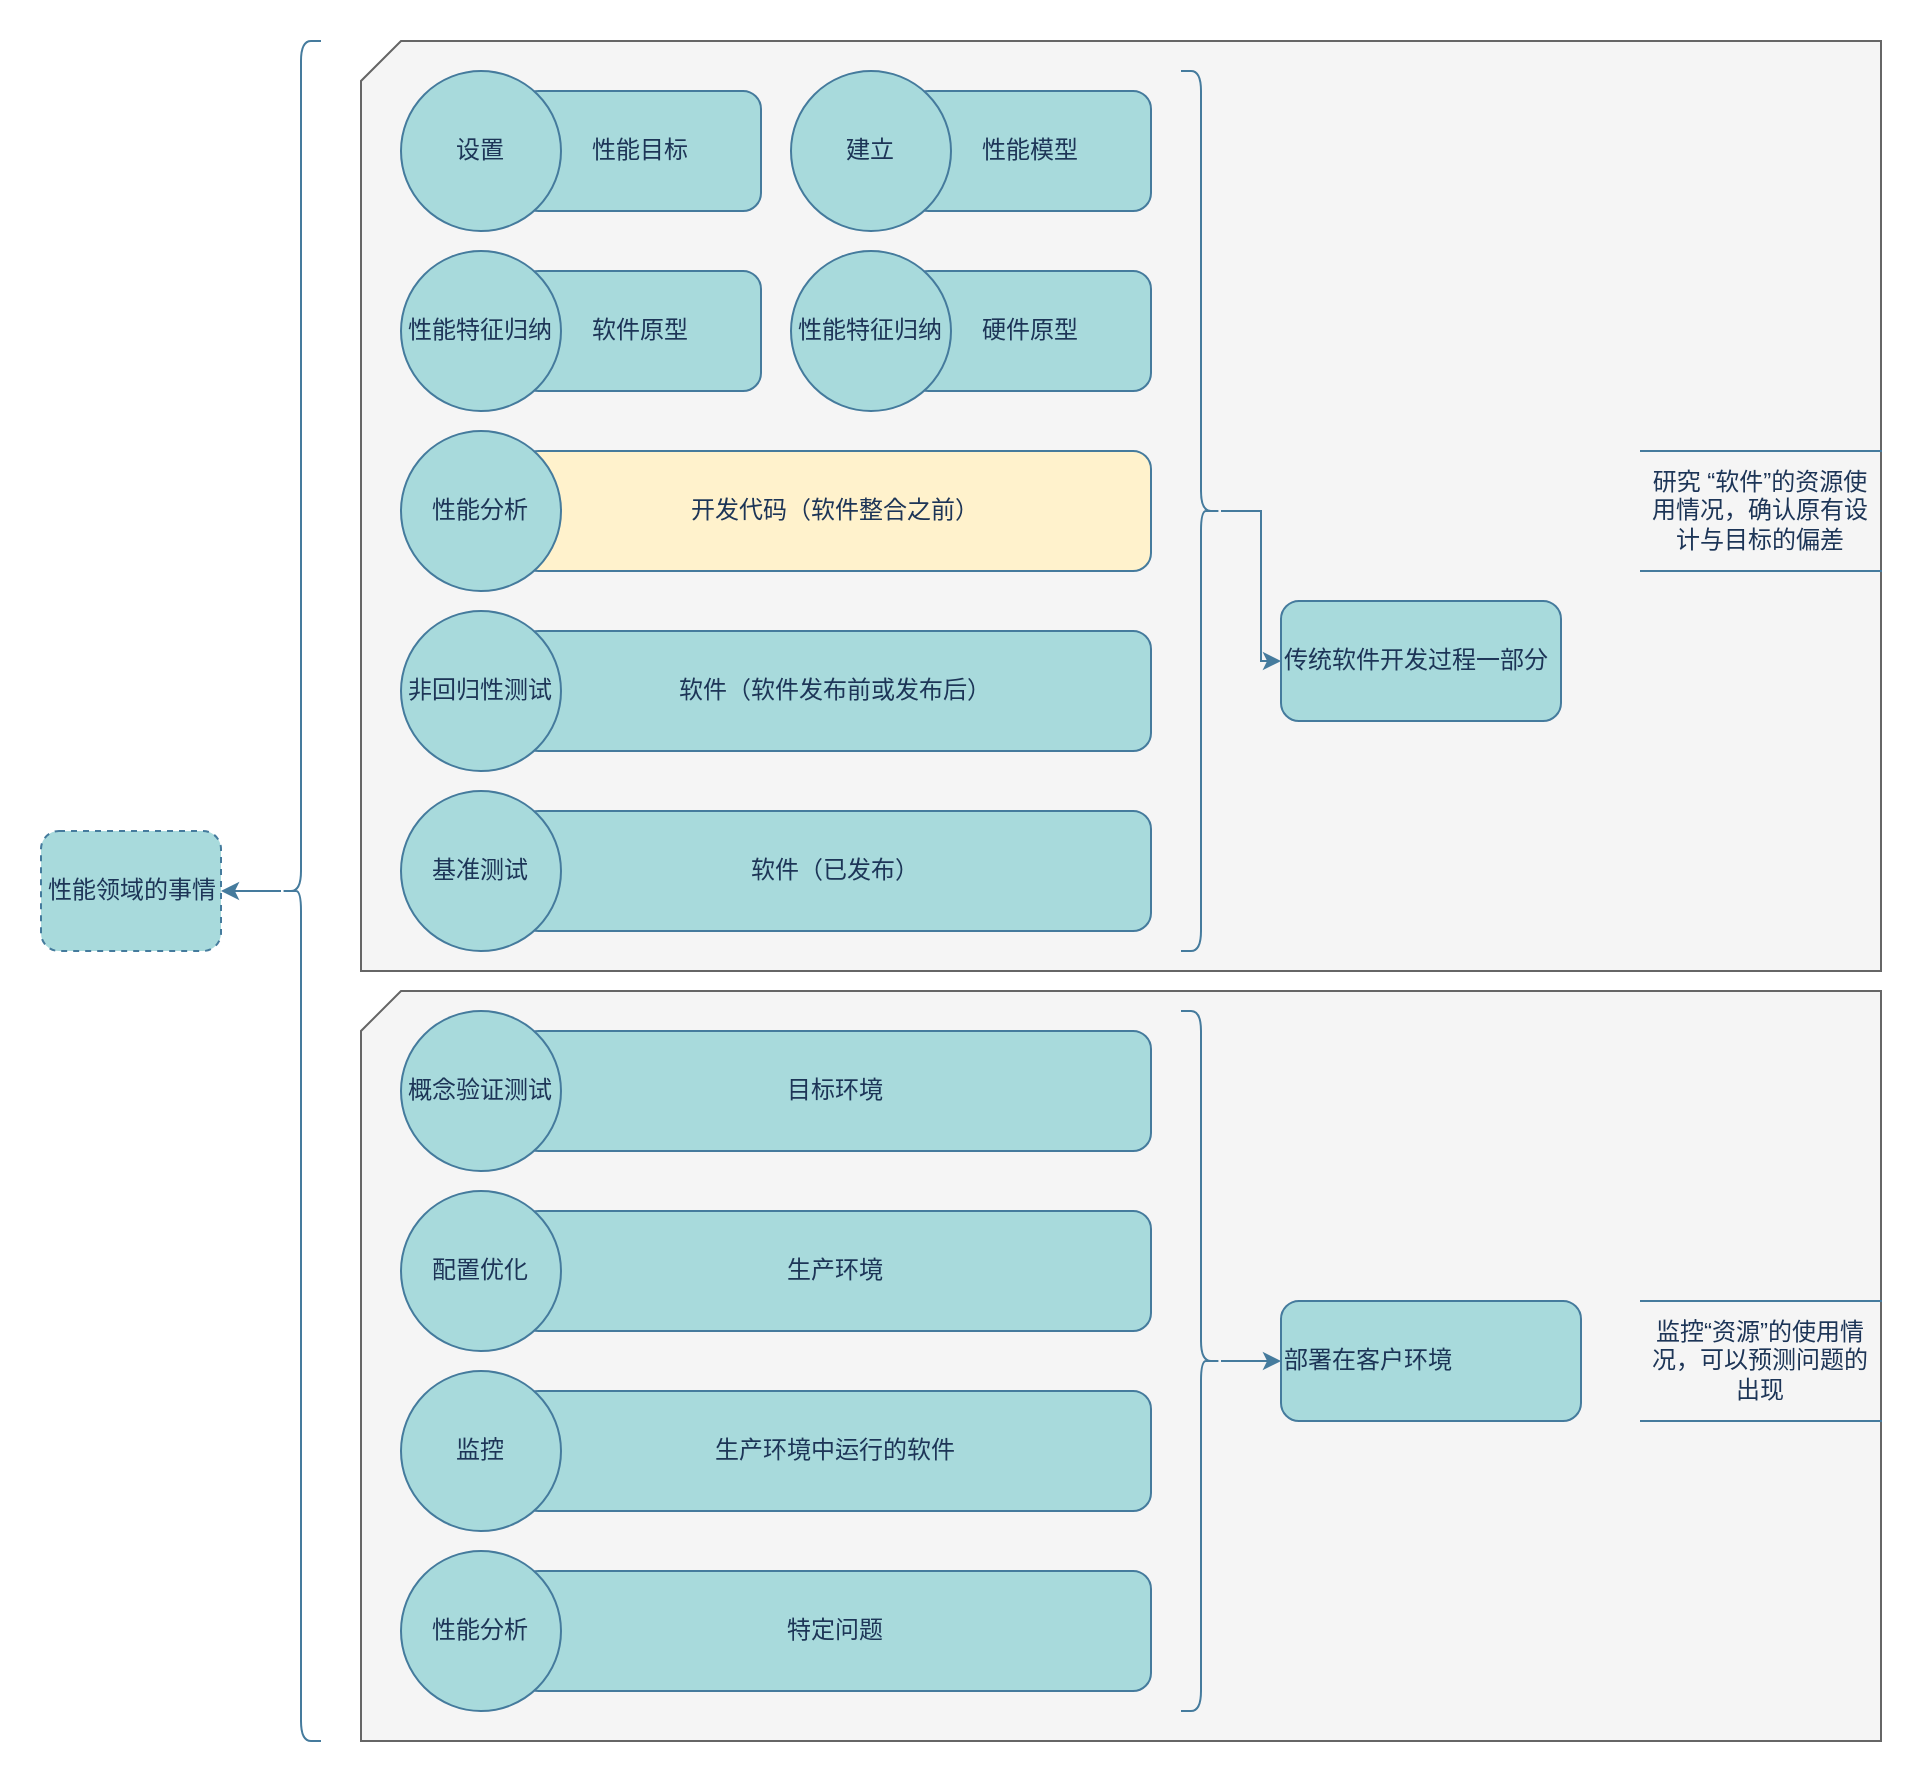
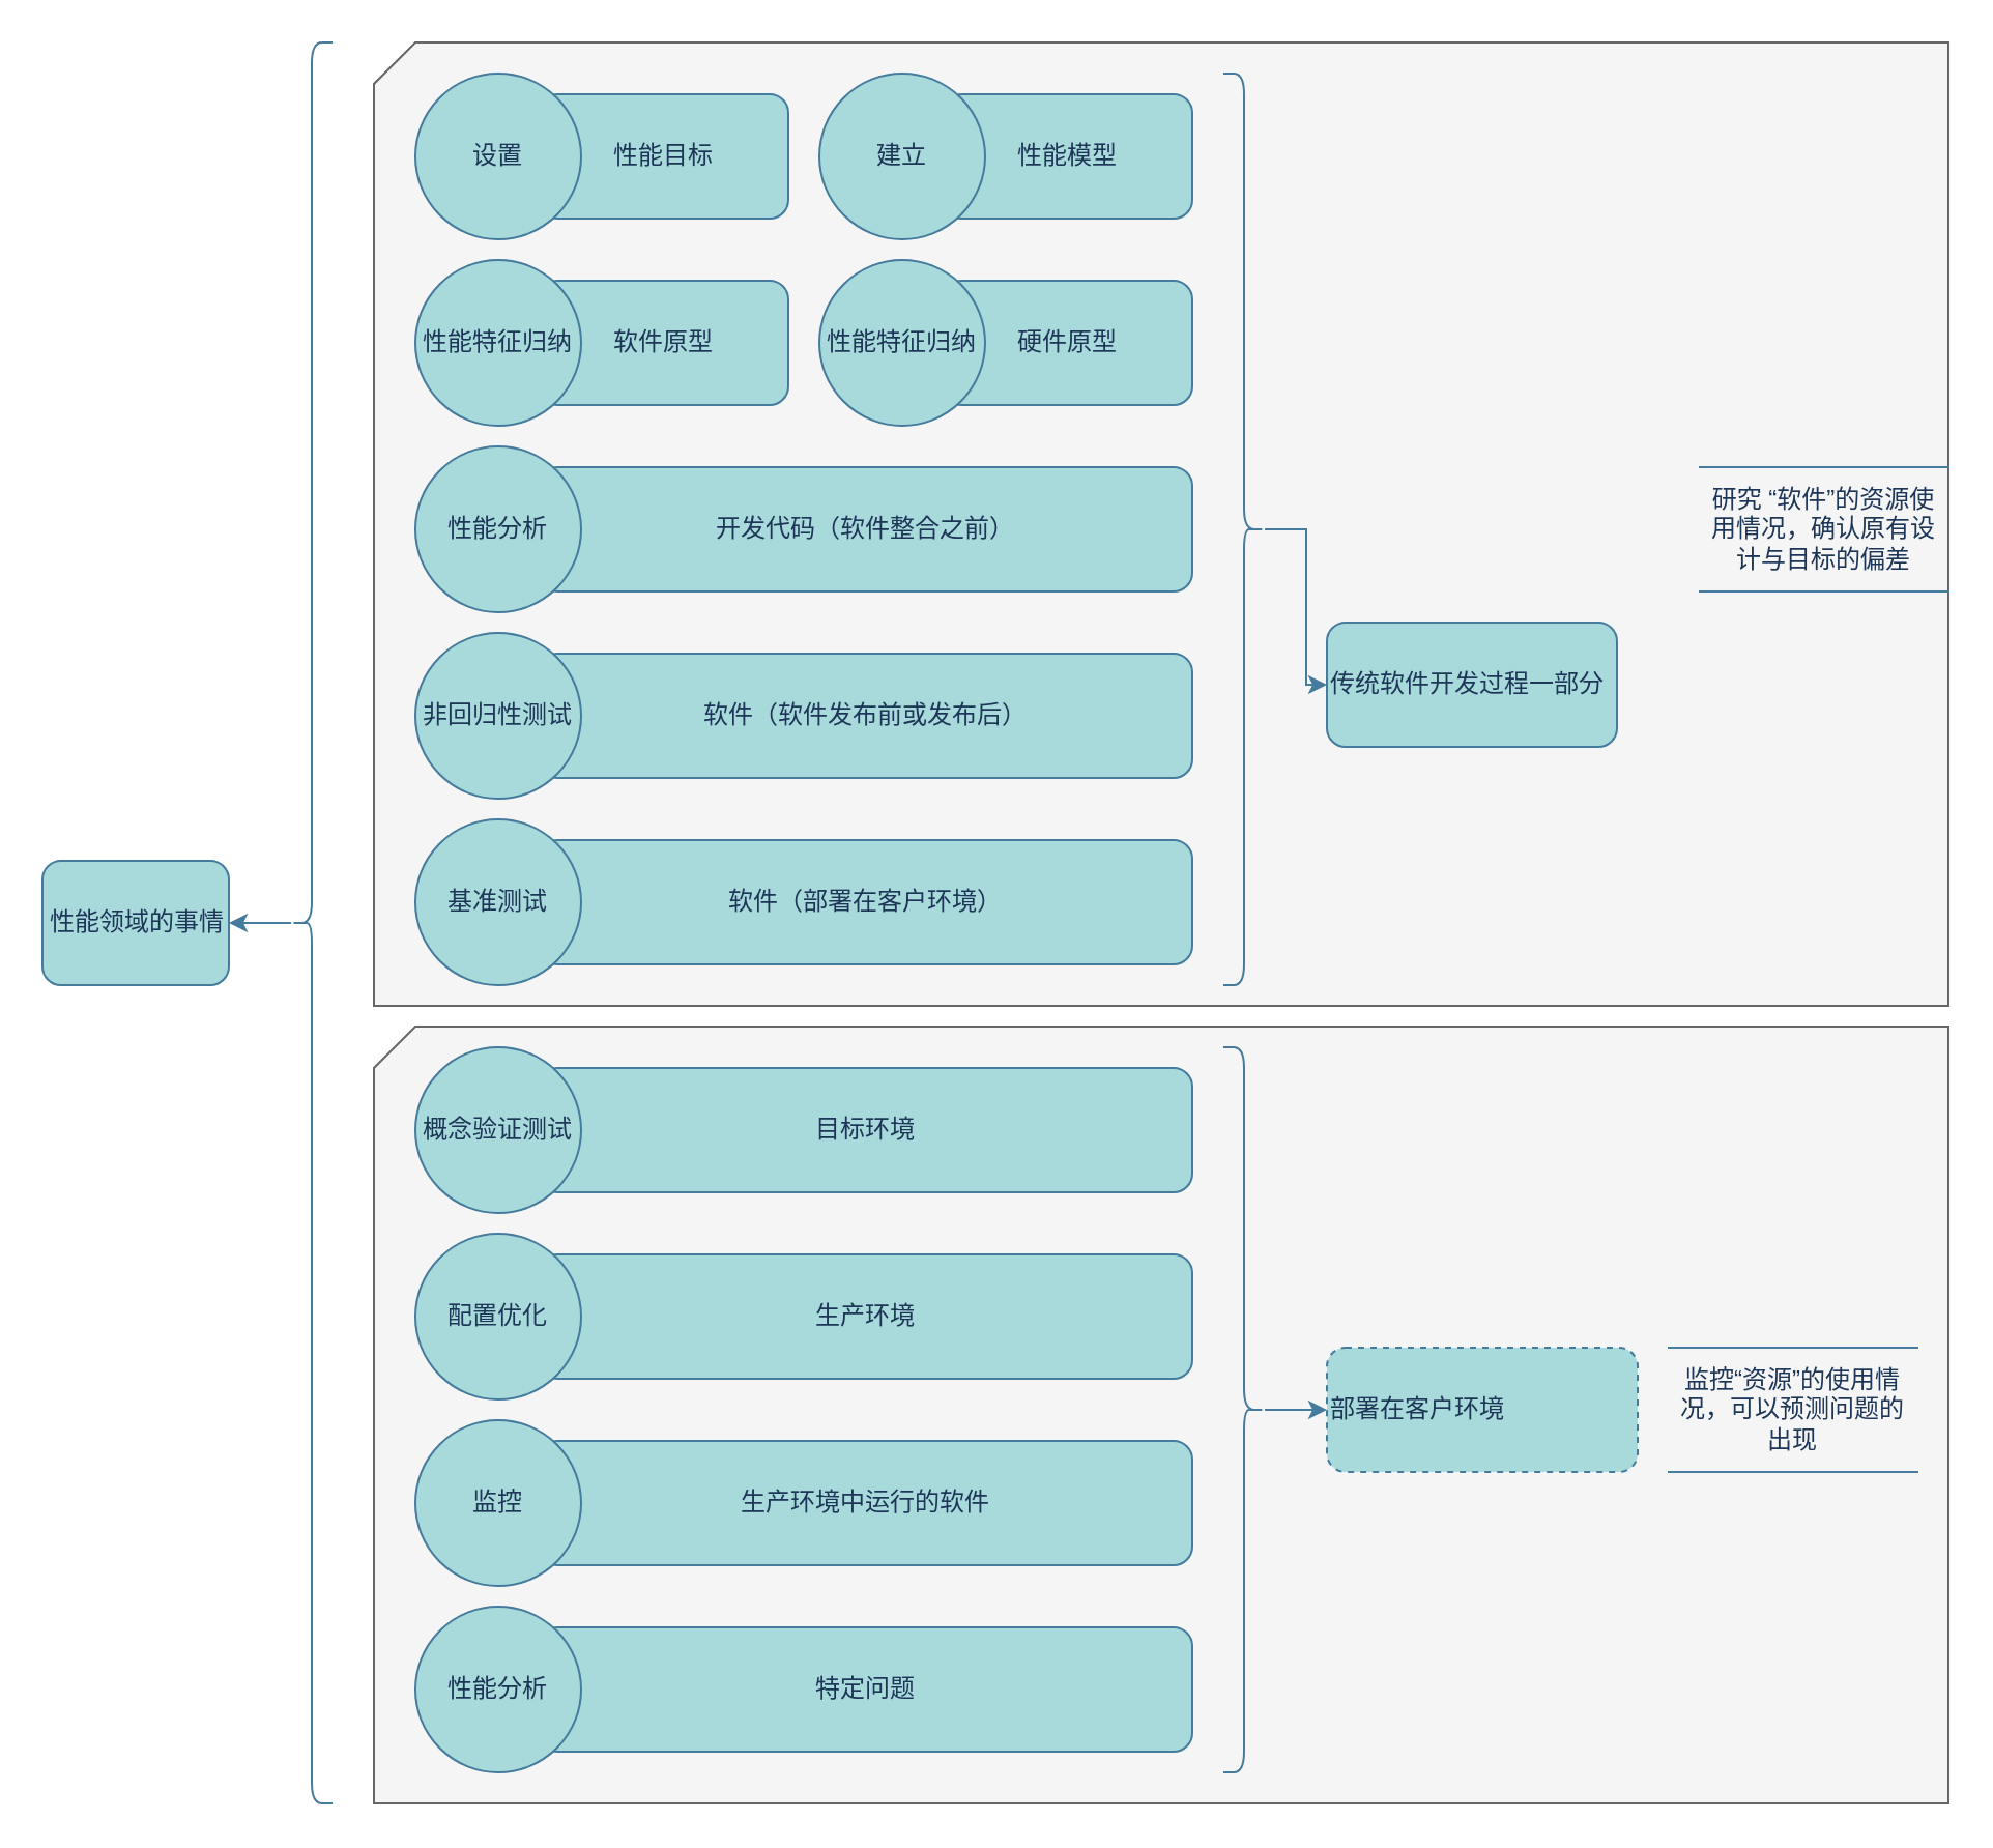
- <mxCell id="4" value="开发代码（软件整合之前）" style="rounded=1;whiteSpace=wrap;html=1;strokeColor=#457B9D;fontColor=#1D3557;fillColor=#fff2cc;labelBackgroundColor=none;" parent="1" vertex="1"><mxGeometry x="260" y="225" width="315" height="60" as="geometry" /></mxCell>
+ <mxCell id="4" value="开发代码（软件整合之前）" style="rounded=1;whiteSpace=wrap;html=1;strokeColor=#457B9D;fontColor=#1D3557;fillColor=#A8DADC;labelBackgroundColor=none;" parent="1" vertex="1"><mxGeometry x="260" y="225" width="315" height="60" as="geometry" /></mxCell>
- <mxCell id="6" value="软件（已发布）" style="rounded=1;whiteSpace=wrap;html=1;strokeColor=#457B9D;fontColor=#1D3557;fillColor=#A8DADC;labelBackgroundColor=none;" parent="1" vertex="1"><mxGeometry x="260" y="405" width="315" height="60" as="geometry" /></mxCell>
+ <mxCell id="6" value="软件（部署在客户环境）" style="rounded=1;whiteSpace=wrap;html=1;strokeColor=#457B9D;fontColor=#1D3557;fillColor=#A8DADC;labelBackgroundColor=none;" parent="1" vertex="1"><mxGeometry x="260" y="405" width="315" height="60" as="geometry" /></mxCell>
- <mxCell id="36" value="性能领域的事情" style="whiteSpace=wrap;html=1;align=right;fillColor=#A8DADC;strokeColor=#457B9D;fontColor=#1D3557;rounded=1;dashed=1;" parent="1" vertex="1"><mxGeometry x="20" y="415" width="90" height="60" as="geometry" /></mxCell>
+ <mxCell id="36" value="性能领域的事情" style="whiteSpace=wrap;html=1;align=right;fillColor=#A8DADC;strokeColor=#457B9D;fontColor=#1D3557;rounded=1;" parent="1" vertex="1"><mxGeometry x="20" y="415" width="90" height="60" as="geometry" /></mxCell>
- <mxCell id="31" value="部署在客户环境" style="whiteSpace=wrap;html=1;align=left;fillColor=#A8DADC;strokeColor=#457B9D;fontColor=#1D3557;rounded=1;" parent="1" vertex="1"><mxGeometry x="640" y="650" width="150" height="60" as="geometry" /></mxCell>
+ <mxCell id="31" value="部署在客户环境" style="whiteSpace=wrap;html=1;align=left;fillColor=#A8DADC;strokeColor=#457B9D;fontColor=#1D3557;rounded=1;dashed=1;" parent="1" vertex="1"><mxGeometry x="640" y="650" width="150" height="60" as="geometry" /></mxCell>
- <mxCell id="33" value="监控“资源”的使用情况，可以预测问题的出现" style="shape=partialRectangle;whiteSpace=wrap;html=1;left=0;right=0;fillColor=none;strokeColor=#457B9D;fontColor=#1D3557;" parent="1" vertex="1"><mxGeometry x="820" y="650" width="120" height="60" as="geometry" /></mxCell>
+ <mxCell id="33" value="监控“资源”的使用情况，可以预测问题的出现" style="shape=partialRectangle;whiteSpace=wrap;html=1;left=0;right=0;fillColor=none;strokeColor=#457B9D;fontColor=#1D3557;" parent="1" vertex="1"><mxGeometry x="805" y="650" width="120" height="60" as="geometry" /></mxCell>
